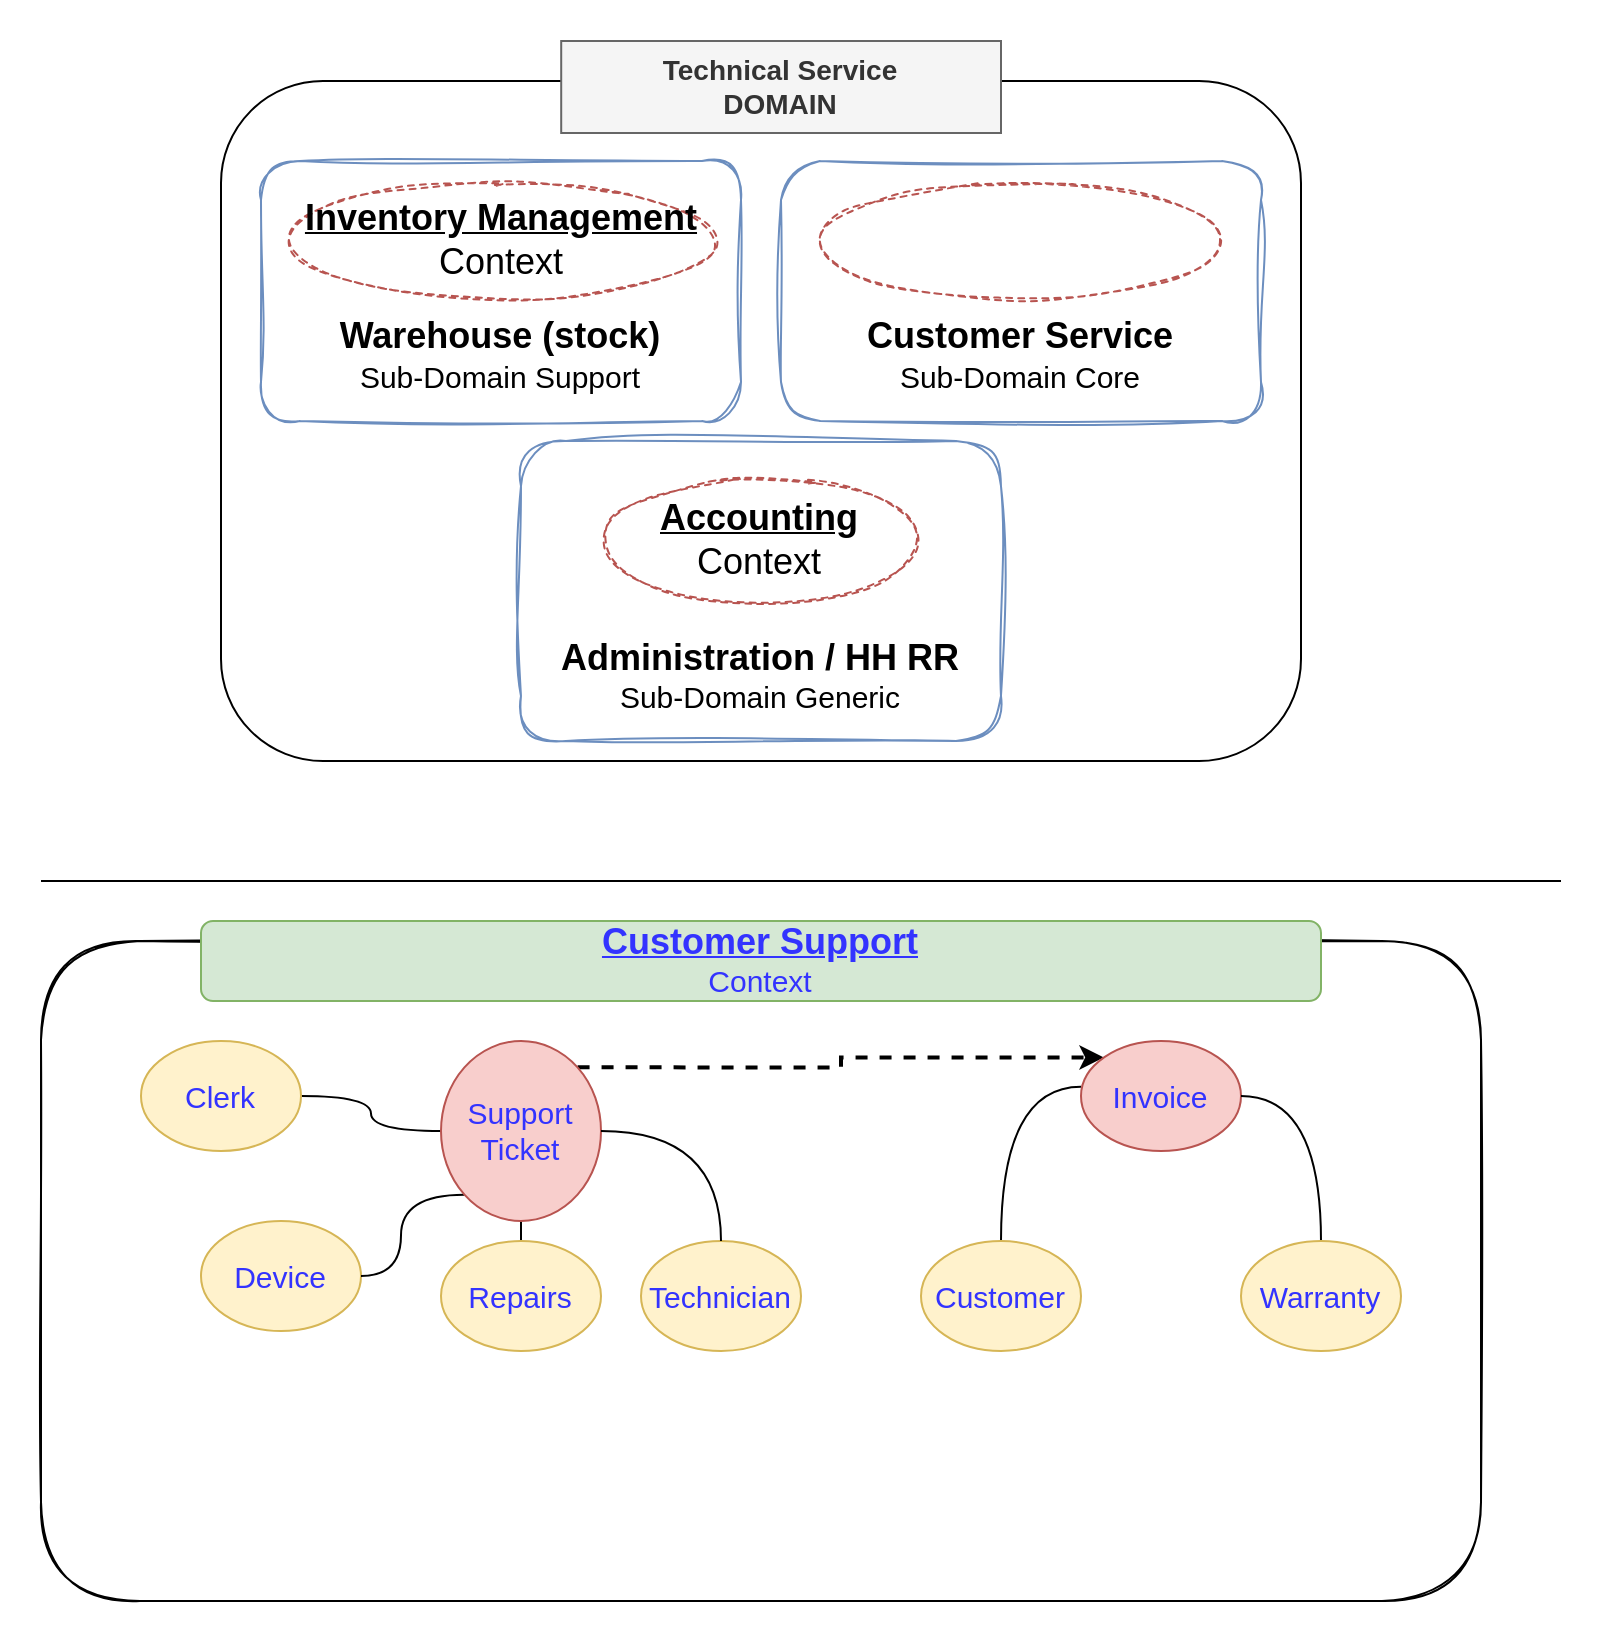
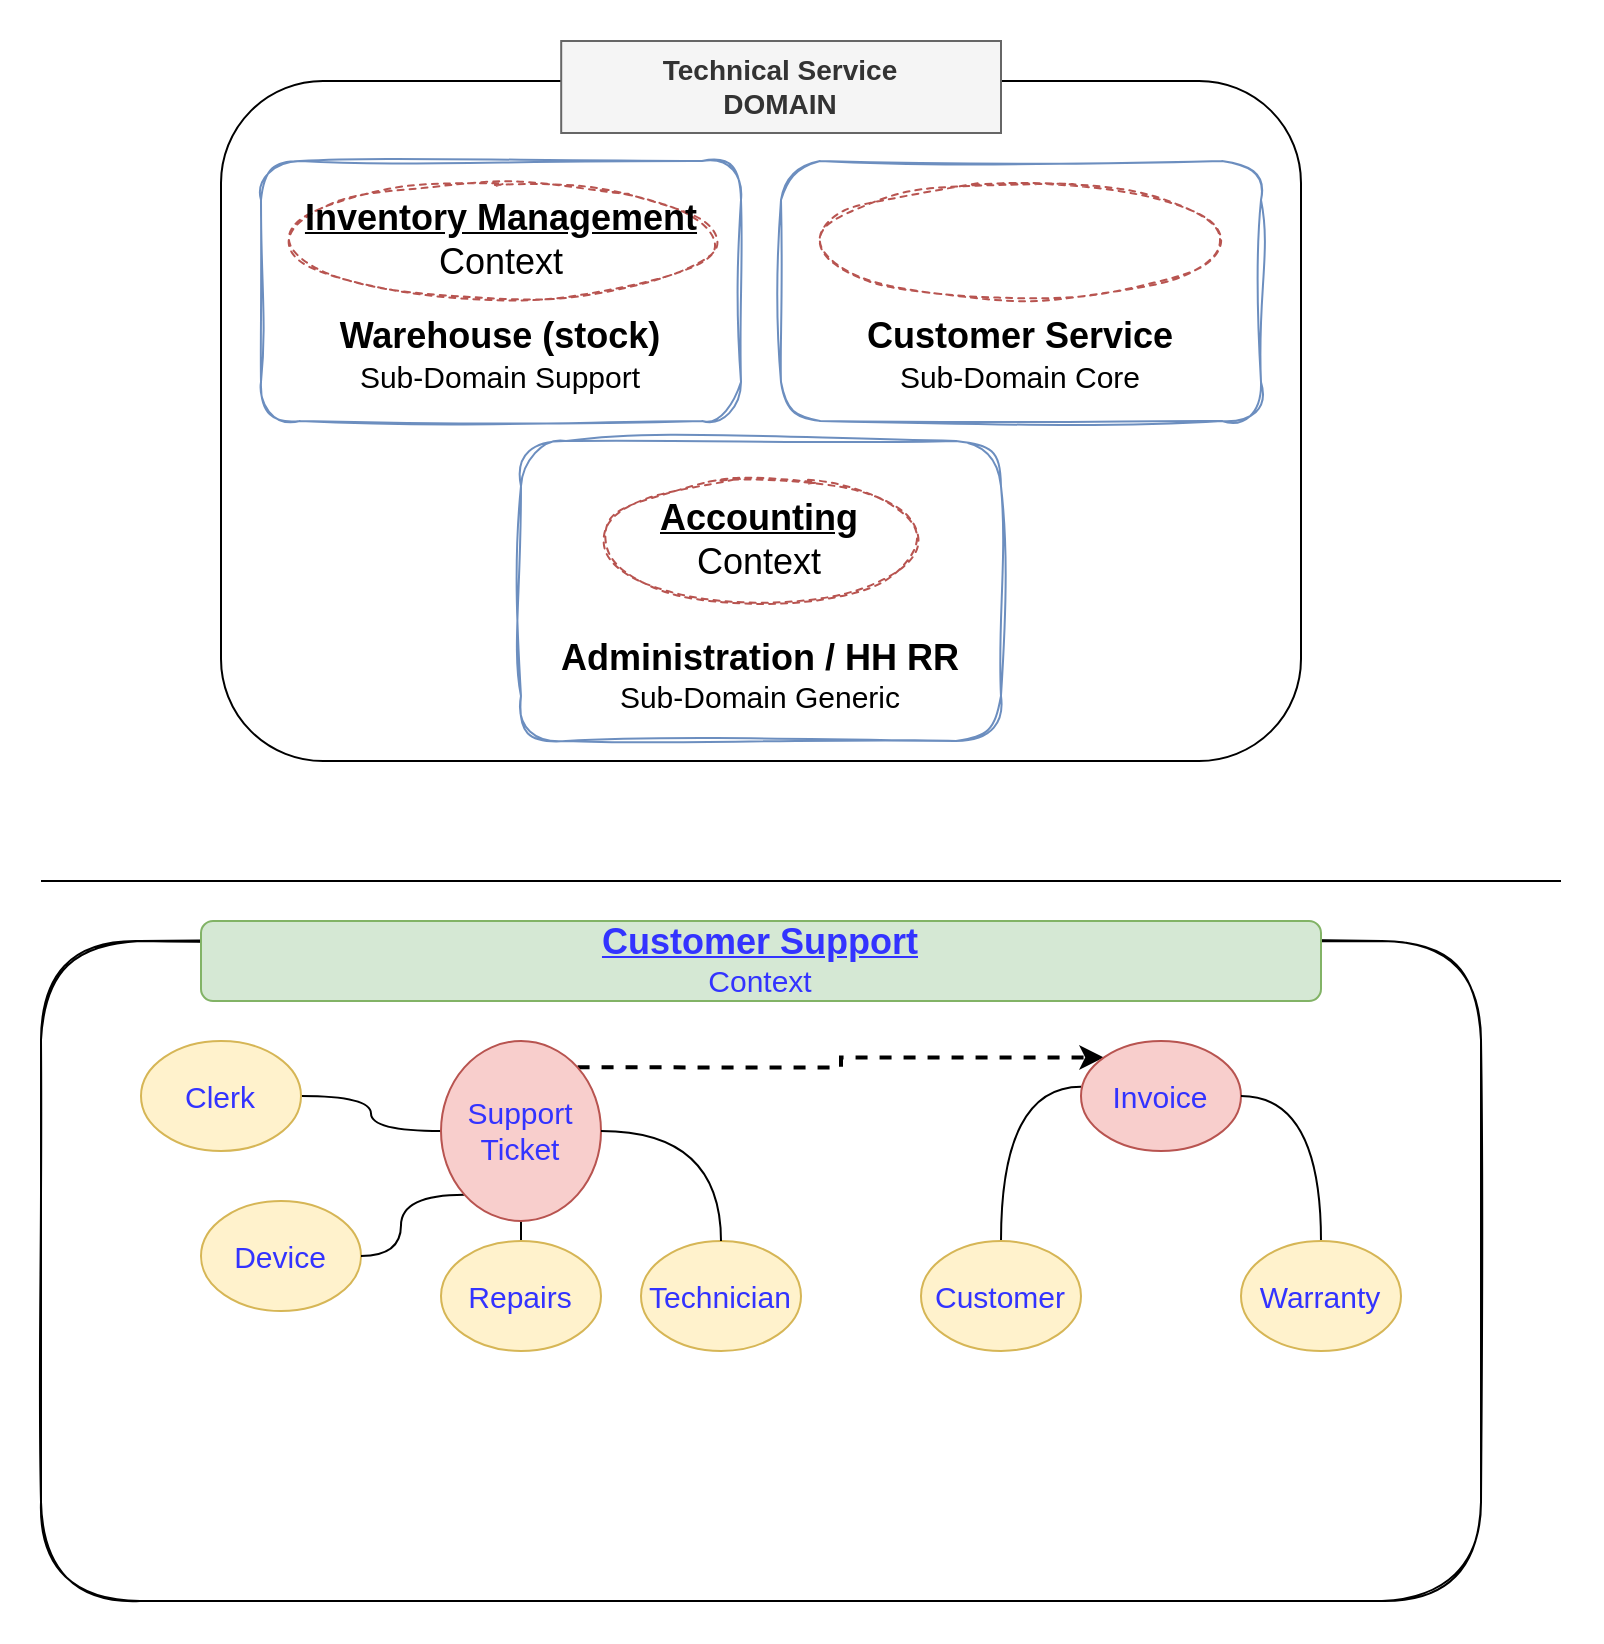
- <mxCell id="19" value="Device" style="ellipse;whiteSpace=wrap;html=1;rounded=1;sketch=0;fontSize=15;fillColor=#fff2cc;strokeColor=#d6b656;fontColor=#3333FF;" parent="1" vertex="1"><mxGeometry x="100" y="610" width="80" height="55" as="geometry" /></mxCell>
+ <mxCell id="19" value="Device" style="ellipse;whiteSpace=wrap;html=1;rounded=1;sketch=0;fontSize=15;fillColor=#fff2cc;strokeColor=#d6b656;fontColor=#3333FF;" parent="1" vertex="1"><mxGeometry x="100" y="600" width="80" height="55" as="geometry" /></mxCell>
